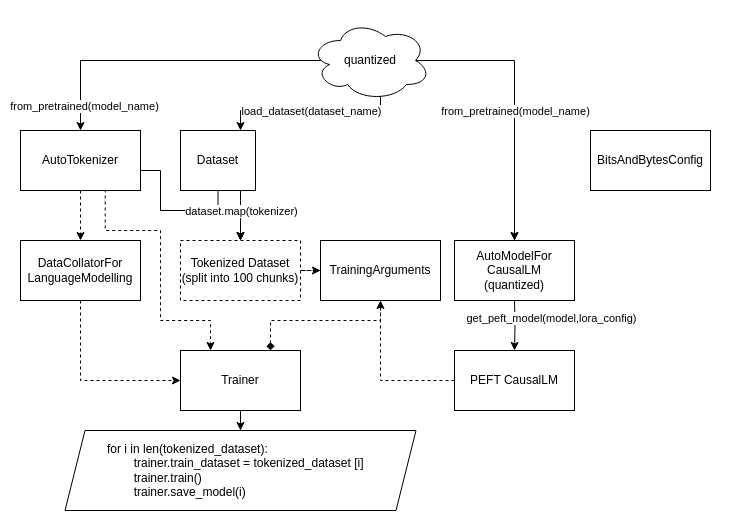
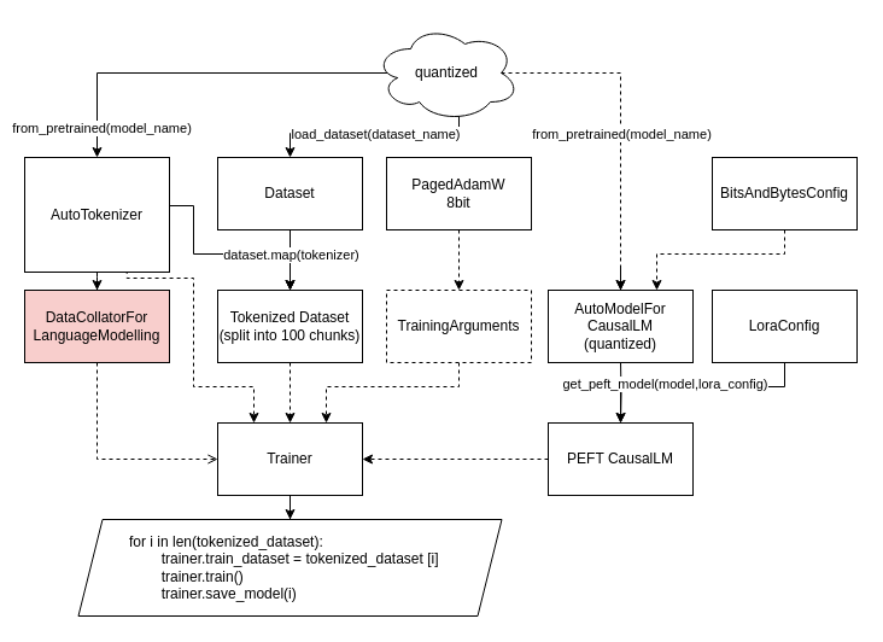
- <mxCell id="3" style="edgeStyle=orthogonalEdgeStyle;rounded=0;orthogonalLoop=1;jettySize=auto;html=1;exitX=0.875;exitY=0.5;exitDx=0;exitDy=0;exitPerimeter=0;" parent="1" source="9" target="26" edge="1"><mxGeometry relative="1" as="geometry" /></mxCell>
+ <mxCell id="3" style="edgeStyle=orthogonalEdgeStyle;rounded=0;orthogonalLoop=1;jettySize=auto;html=1;exitX=0.875;exitY=0.5;exitDx=0;exitDy=0;exitPerimeter=0;dashed=1;" parent="1" source="9" target="26" edge="1"><mxGeometry relative="1" as="geometry" /></mxCell>
- <mxCell id="20" value="AutoTokenizer" style="whiteSpace=wrap;html=1;" parent="1" vertex="1"><mxGeometry x="20" y="130" width="120" height="60" as="geometry" /></mxCell>
+ <mxCell id="20" value="AutoTokenizer" style="whiteSpace=wrap;html=1;" parent="1" vertex="1"><mxGeometry x="20" y="130" width="120" height="95" as="geometry" /></mxCell>
- <mxCell id="2" value="Dataset" style="whiteSpace=wrap;html=1;" parent="1" vertex="1"><mxGeometry x="180" y="130" width="75" height="60" as="geometry" /></mxCell>
+ <mxCell id="2" value="Dataset" style="whiteSpace=wrap;html=1;" parent="1" vertex="1"><mxGeometry x="180" y="130" width="120" height="60" as="geometry" /></mxCell>
+ <mxCell id="38" value="&lt;div&gt;PagedAdamW&lt;/div&gt;&lt;div&gt;8bit&lt;br&gt;&lt;/div&gt;" style="whiteSpace=wrap;html=1;" parent="1" vertex="1"><mxGeometry x="320" y="130" width="120" height="60" as="geometry" /></mxCell>
+ <mxCell id="10" style="edgeStyle=orthogonalEdgeStyle;rounded=0;orthogonalLoop=1;jettySize=auto;html=1;entryX=0.75;entryY=0;entryDx=0;entryDy=0;dashed=1;exitX=0.5;exitY=1;exitDx=0;exitDy=0;" parent="1" source="11" target="26" edge="1"><mxGeometry relative="1" as="geometry"><mxPoint x="514" y="240" as="targetPoint" /><Array as="points"><mxPoint x="650" y="210" /><mxPoint x="544" y="210" /></Array></mxGeometry></mxCell>
+ <mxCell id="37" style="edgeStyle=orthogonalEdgeStyle;rounded=0;orthogonalLoop=1;jettySize=auto;html=1;dashed=1;" parent="1" source="38" target="22" edge="1"><mxGeometry relative="1" as="geometry" /></mxCell>
- <mxCell id="24" value="&lt;div&gt;DataCollatorFor&lt;/div&gt;&lt;div&gt;LanguageModelling&lt;/div&gt;" style="whiteSpace=wrap;html=1;" parent="1" vertex="1"><mxGeometry x="20" y="240" width="120" height="60" as="geometry" /></mxCell>
+ <mxCell id="24" value="&lt;div&gt;DataCollatorFor&lt;/div&gt;&lt;div&gt;LanguageModelling&lt;/div&gt;" style="whiteSpace=wrap;html=1;fillColor=#f8cecc;" parent="1" vertex="1"><mxGeometry x="20" y="240" width="120" height="60" as="geometry" /></mxCell>
- <mxCell id="33" value="&lt;div&gt;Tokenized Dataset&lt;br&gt;&lt;/div&gt;&lt;div&gt;(split into 100 chunks)&lt;br&gt;&lt;/div&gt;" style="whiteSpace=wrap;html=1;dashed=1;" parent="1" vertex="1"><mxGeometry x="180" y="240" width="120" height="60" as="geometry" /></mxCell>
+ <mxCell id="33" value="&lt;div&gt;Tokenized Dataset&lt;br&gt;&lt;/div&gt;&lt;div&gt;(split into 100 chunks)&lt;br&gt;&lt;/div&gt;" style="whiteSpace=wrap;html=1;" parent="1" vertex="1"><mxGeometry x="180" y="240" width="120" height="60" as="geometry" /></mxCell>
- <mxCell id="32" style="edgeStyle=orthogonalEdgeStyle;rounded=0;orthogonalLoop=1;jettySize=auto;html=1;dashed=1;" parent="1" source="33" target="22" edge="1"><mxGeometry relative="1" as="geometry" /></mxCell>
+ <mxCell id="32" style="edgeStyle=orthogonalEdgeStyle;rounded=0;orthogonalLoop=1;jettySize=auto;html=1;dashed=1;" parent="1" source="33" target="15" edge="1"><mxGeometry relative="1" as="geometry" /></mxCell>
- <mxCell id="22" value="TrainingArguments" style="whiteSpace=wrap;html=1;" parent="1" vertex="1"><mxGeometry x="320" y="240" width="120" height="60" as="geometry" /></mxCell>
+ <mxCell id="22" value="TrainingArguments" style="whiteSpace=wrap;html=1;dashed=1;" parent="1" vertex="1"><mxGeometry x="320" y="240" width="120" height="60" as="geometry" /></mxCell>
+ <mxCell id="13" value="LoraConfig" style="whiteSpace=wrap;html=1;" parent="1" vertex="1"><mxGeometry x="590" y="240" width="120" height="60" as="geometry" /></mxCell>
+ <mxCell id="12" style="edgeStyle=orthogonalEdgeStyle;rounded=0;orthogonalLoop=1;jettySize=auto;html=1;entryX=0.5;entryY=0;entryDx=0;entryDy=0;" parent="1" source="13" target="31" edge="1"><mxGeometry relative="1" as="geometry"><Array as="points"><mxPoint x="650" y="320" /><mxPoint x="514" y="320" /></Array></mxGeometry></mxCell>
- <mxCell id="21" style="edgeStyle=orthogonalEdgeStyle;rounded=0;orthogonalLoop=1;jettySize=auto;html=1;exitX=0.5;exitY=1;exitDx=0;exitDy=0;entryX=0.75;entryY=0;entryDx=0;entryDy=0;dashed=1;endArrow=diamond;" parent="1" source="22" target="15" edge="1"><mxGeometry relative="1" as="geometry"><Array as="points"><mxPoint x="380" y="320" /><mxPoint x="270" y="320" /></Array></mxGeometry></mxCell>
+ <mxCell id="21" style="edgeStyle=orthogonalEdgeStyle;rounded=0;orthogonalLoop=1;jettySize=auto;html=1;exitX=0.5;exitY=1;exitDx=0;exitDy=0;entryX=0.75;entryY=0;entryDx=0;entryDy=0;dashed=1;" parent="1" source="22" target="15" edge="1"><mxGeometry relative="1" as="geometry"><Array as="points"><mxPoint x="380" y="320" /><mxPoint x="270" y="320" /></Array></mxGeometry></mxCell>
- <mxCell id="30" style="edgeStyle=orthogonalEdgeStyle;rounded=0;orthogonalLoop=1;jettySize=auto;html=1;dashed=1;" parent="1" source="31" target="22" edge="1"><mxGeometry relative="1" as="geometry" /></mxCell>
+ <mxCell id="30" style="edgeStyle=orthogonalEdgeStyle;rounded=0;orthogonalLoop=1;jettySize=auto;html=1;dashed=1;" parent="1" source="31" target="15" edge="1"><mxGeometry relative="1" as="geometry" /></mxCell>
- <mxCell id="23" style="edgeStyle=orthogonalEdgeStyle;rounded=0;orthogonalLoop=1;jettySize=auto;html=1;dashed=1;" parent="1" source="24" target="15" edge="1"><mxGeometry relative="1" as="geometry"><Array as="points"><mxPoint x="80" y="380" /></Array></mxGeometry></mxCell>
+ <mxCell id="23" style="edgeStyle=orthogonalEdgeStyle;rounded=0;orthogonalLoop=1;jettySize=auto;html=1;dashed=1;endArrow=open;" parent="1" source="24" target="15" edge="1"><mxGeometry relative="1" as="geometry"><Array as="points"><mxPoint x="80" y="380" /></Array></mxGeometry></mxCell>
